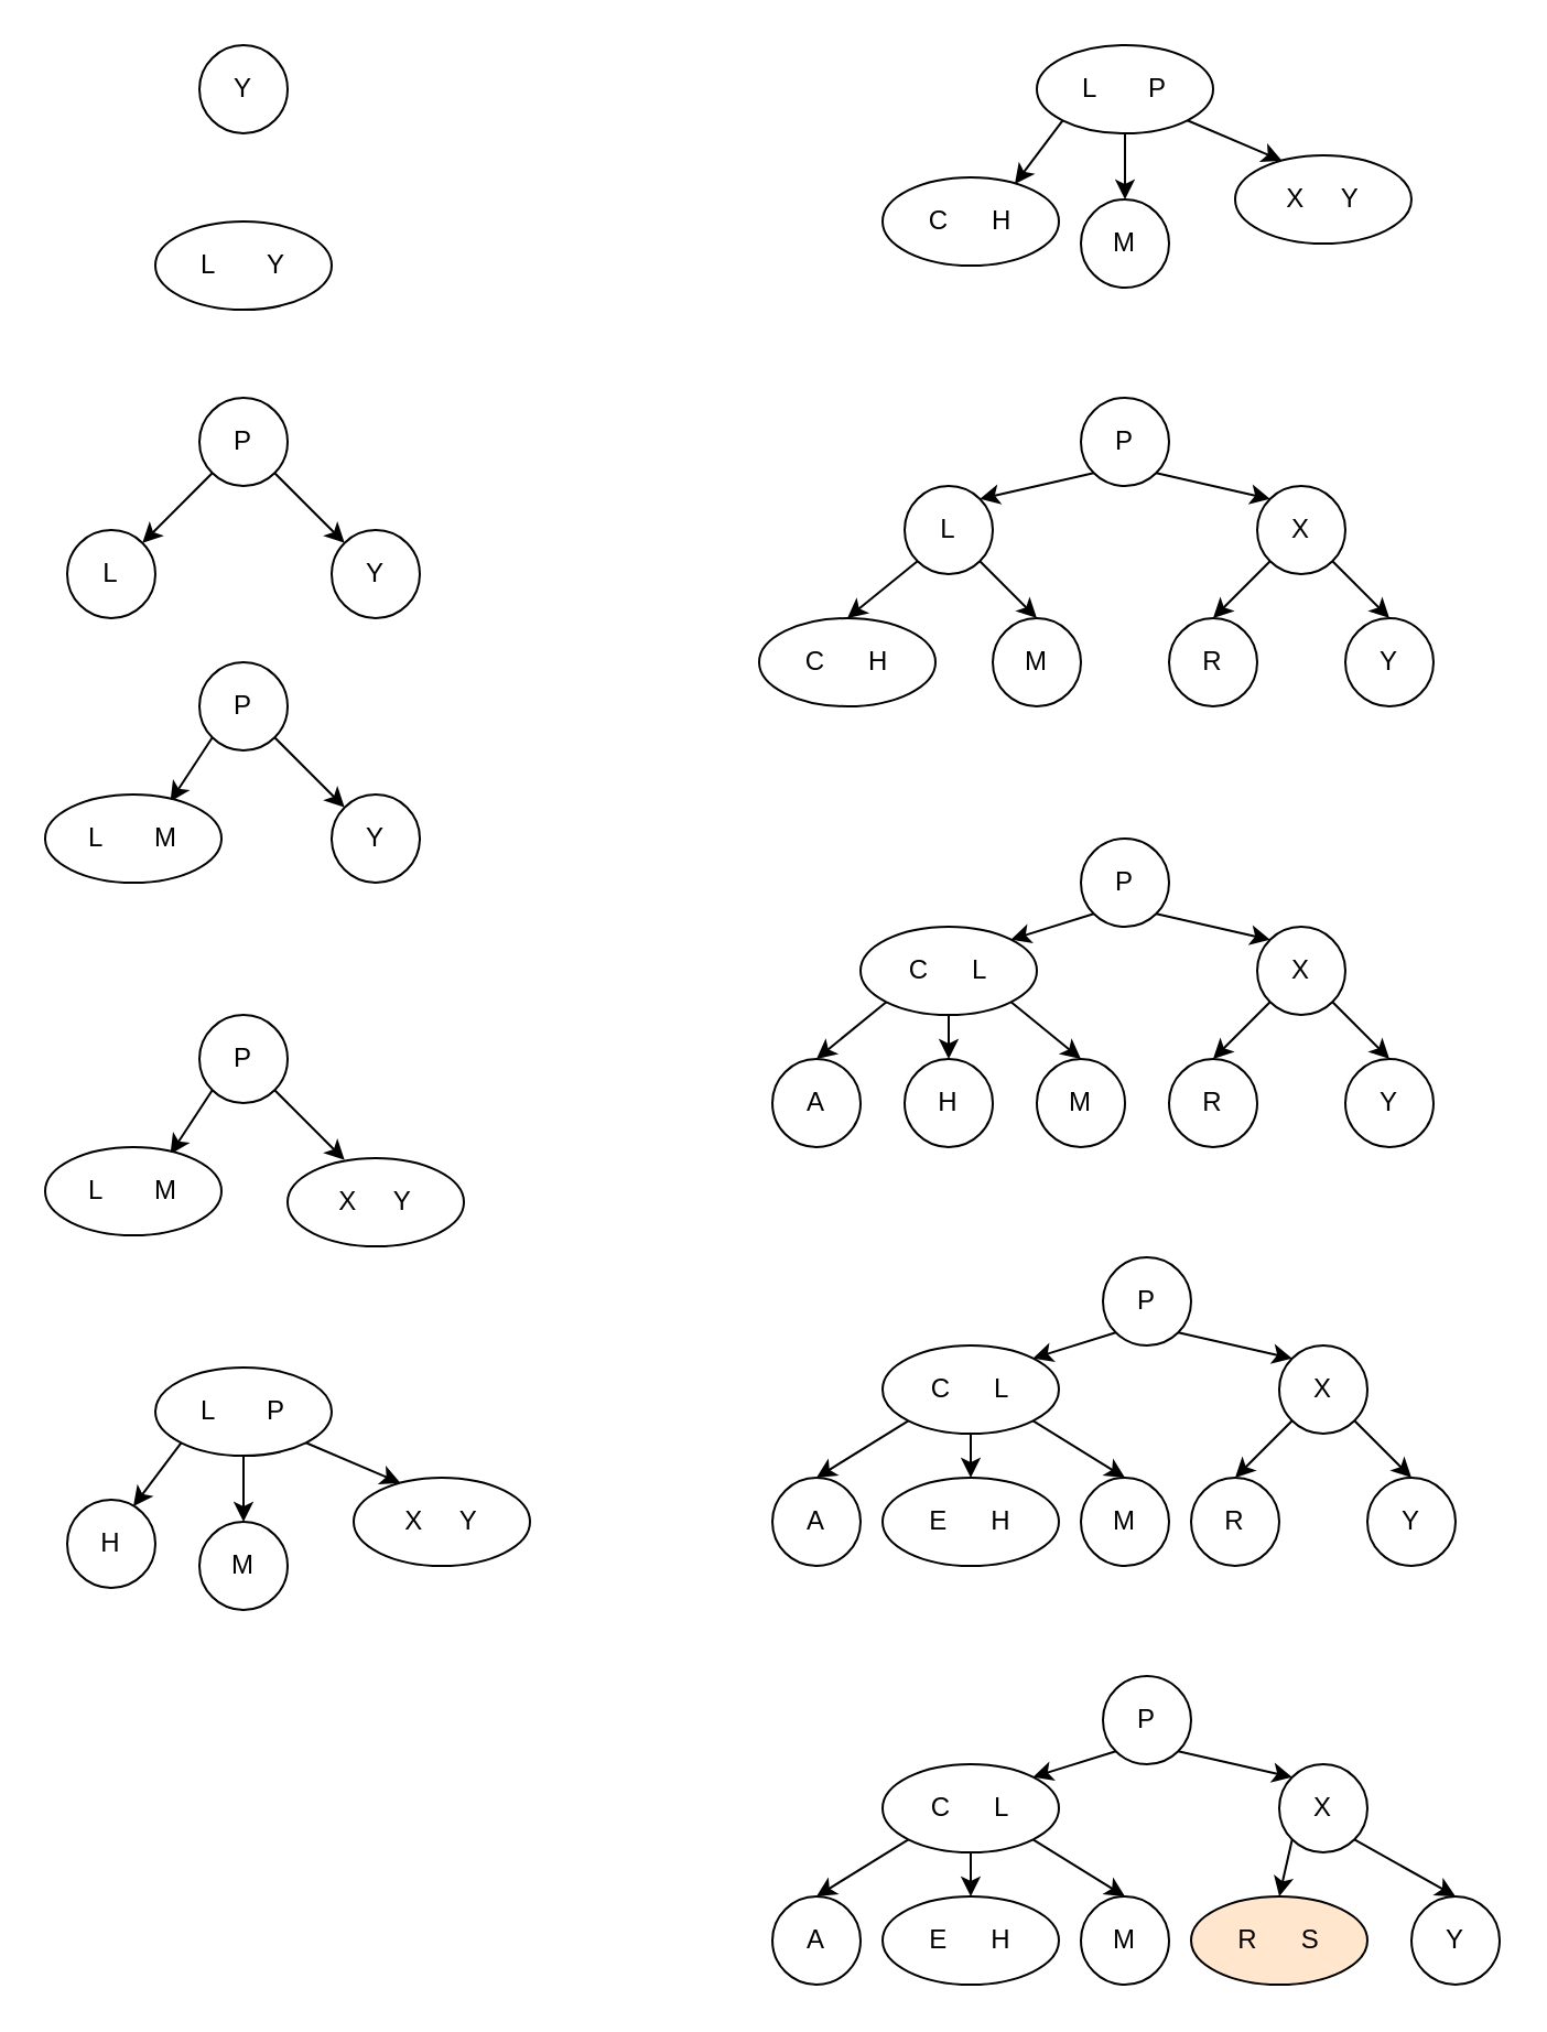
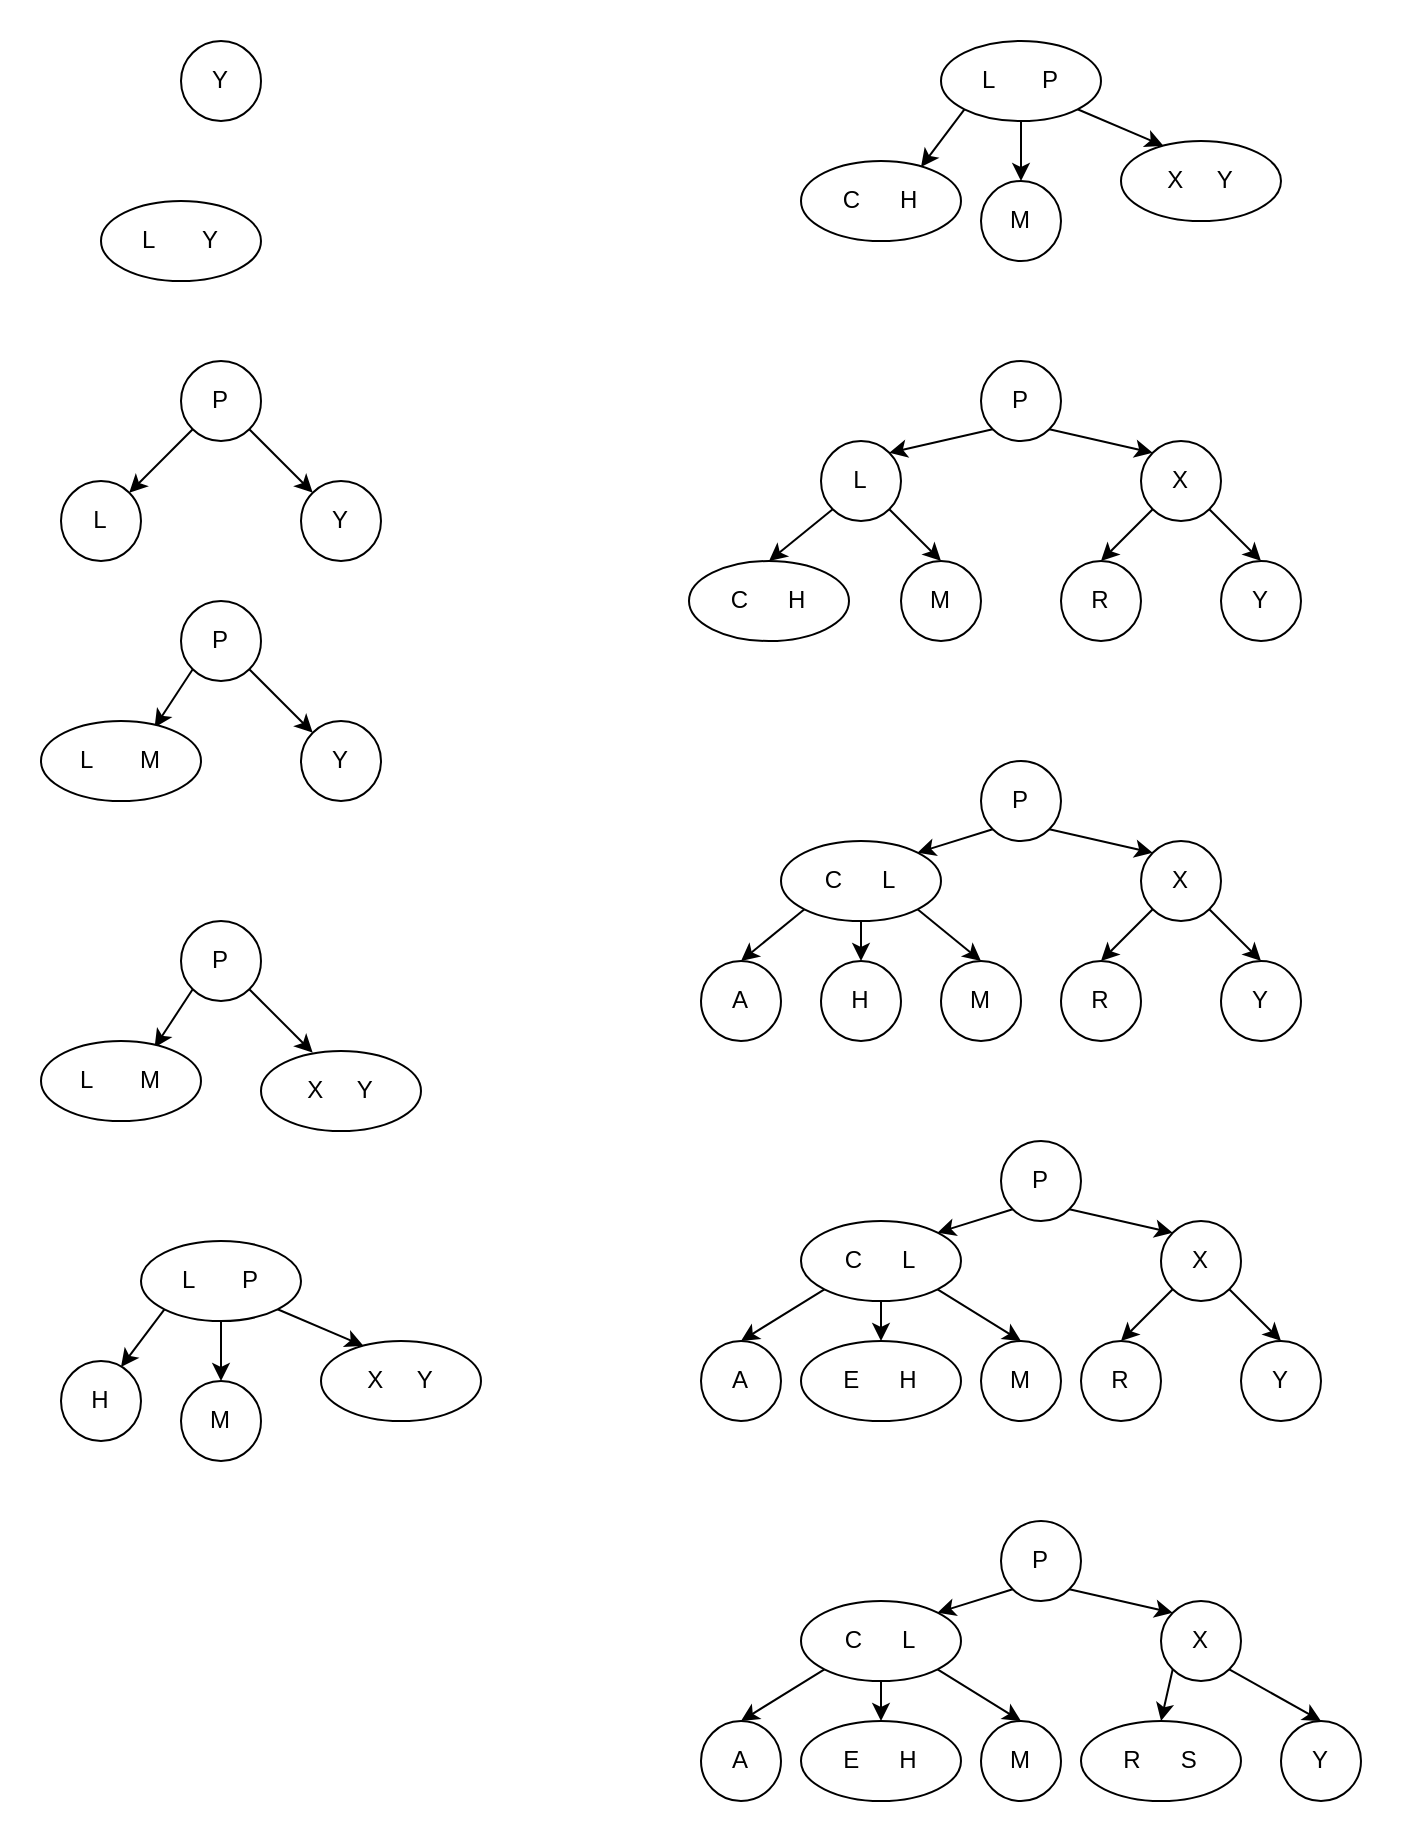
- <mxCell id="3" value="L&amp;nbsp; &amp;nbsp; &amp;nbsp; &amp;nbsp;Y" style="ellipse;whiteSpace=wrap;html=1;" vertex="1" parent="1"><mxGeometry x="70" y="100" width="80" height="40" as="geometry" /></mxCell>
+ <mxCell id="3" value="L&amp;nbsp; &amp;nbsp; &amp;nbsp; &amp;nbsp;Y" style="ellipse;whiteSpace=wrap;html=1;" vertex="1" parent="1"><mxGeometry x="50" y="100" width="80" height="40" as="geometry" /></mxCell>
- <mxCell id="90" value="R&amp;nbsp; &amp;nbsp; &amp;nbsp; S" style="ellipse;whiteSpace=wrap;html=1;fillColor=#ffe6cc;" vertex="1" parent="1"><mxGeometry x="540" y="860" width="80" height="40" as="geometry" /></mxCell>
+ <mxCell id="90" value="R&amp;nbsp; &amp;nbsp; &amp;nbsp; S" style="ellipse;whiteSpace=wrap;html=1;" vertex="1" parent="1"><mxGeometry x="540" y="860" width="80" height="40" as="geometry" /></mxCell>
